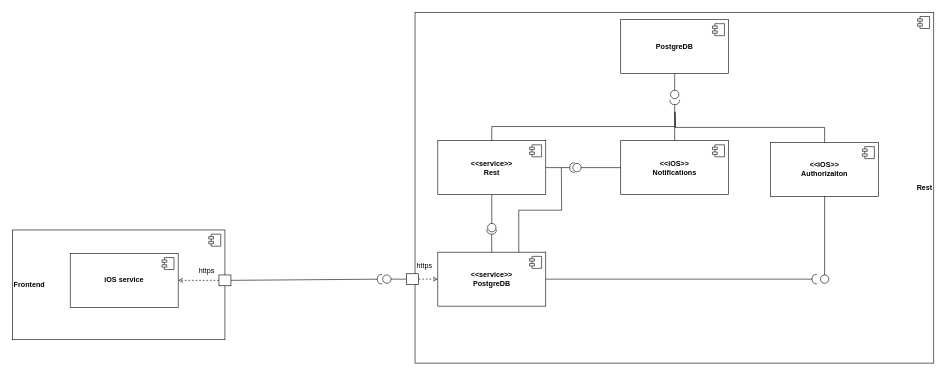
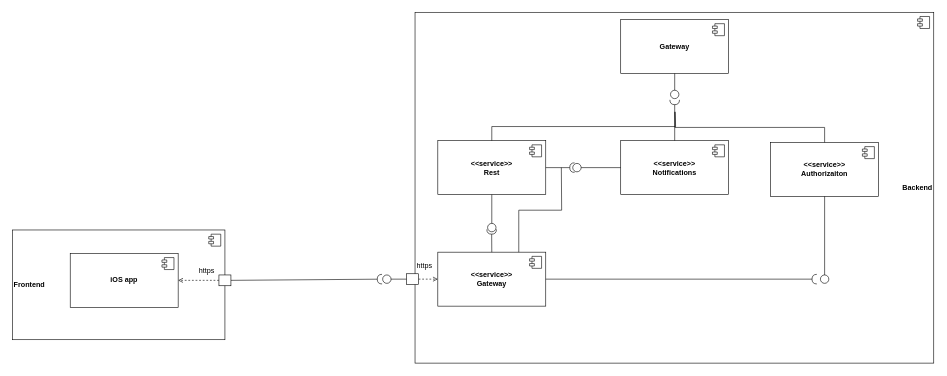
- <mxCell id="27" value="&lt;b&gt;PostgreDB&lt;/b&gt;" style="html=1;dropTarget=0;whiteSpace=wrap;" vertex="1" parent="1"><mxGeometry x="1034" y="32" width="180" height="90" as="geometry" /></mxCell>
+ <mxCell id="27" value="&lt;b&gt;Gateway&lt;/b&gt;" style="html=1;dropTarget=0;whiteSpace=wrap;" vertex="1" parent="1"><mxGeometry x="1034" y="32" width="180" height="90" as="geometry" /></mxCell>
- <mxCell id="19" value="&lt;b&gt;&amp;lt;&amp;lt;iOS&amp;gt;&amp;gt;&lt;/b&gt;&lt;div&gt;&lt;b&gt;Notifications&lt;/b&gt;&lt;/div&gt;" style="html=1;dropTarget=0;whiteSpace=wrap;" vertex="1" parent="1"><mxGeometry x="1034" y="234" width="180" height="90" as="geometry" /></mxCell>
+ <mxCell id="19" value="&lt;b&gt;&amp;lt;&amp;lt;service&amp;gt;&amp;gt;&lt;/b&gt;&lt;div&gt;&lt;b&gt;Notifications&lt;/b&gt;&lt;/div&gt;" style="html=1;dropTarget=0;whiteSpace=wrap;" vertex="1" parent="1"><mxGeometry x="1034" y="234" width="180" height="90" as="geometry" /></mxCell>
- <mxCell id="23" value="&lt;b&gt;&amp;lt;&amp;lt;iOS&amp;gt;&amp;gt;&lt;/b&gt;&lt;br&gt;&lt;div&gt;&lt;b&gt;Authorizaiton&lt;/b&gt;&lt;/div&gt;" style="html=1;dropTarget=0;whiteSpace=wrap;" vertex="1" parent="1"><mxGeometry x="1284" y="237" width="180" height="90" as="geometry" /></mxCell>
+ <mxCell id="23" value="&lt;b&gt;&amp;lt;&amp;lt;service&amp;gt;&amp;gt;&lt;/b&gt;&lt;br&gt;&lt;div&gt;&lt;b&gt;Authorizaiton&lt;/b&gt;&lt;/div&gt;" style="html=1;dropTarget=0;whiteSpace=wrap;" vertex="1" parent="1"><mxGeometry x="1284" y="237" width="180" height="90" as="geometry" /></mxCell>
- <mxCell id="2" value="&lt;div style=&quot;&quot;&gt;&lt;b style=&quot;text-align: center;&quot;&gt;Rest&lt;/b&gt;&lt;br&gt;&lt;/div&gt;" style="html=1;dropTarget=0;whiteSpace=wrap;align=right;" vertex="1" parent="1"><mxGeometry x="691" y="20" width="865" height="585" as="geometry" /></mxCell>
+ <mxCell id="2" value="&lt;div style=&quot;&quot;&gt;&lt;b style=&quot;text-align: center;&quot;&gt;Backend&lt;/b&gt;&lt;br&gt;&lt;/div&gt;" style="html=1;dropTarget=0;whiteSpace=wrap;align=right;" vertex="1" parent="1"><mxGeometry x="691" y="20" width="865" height="585" as="geometry" /></mxCell>
- <mxCell id="9" value="&lt;div&gt;&lt;b&gt;&amp;lt;&amp;lt;service&amp;gt;&amp;gt;&lt;/b&gt;&lt;b&gt;&lt;br&gt;&lt;/b&gt;&lt;/div&gt;&lt;b&gt;PostgreDB&lt;/b&gt;" style="html=1;dropTarget=0;whiteSpace=wrap;" vertex="1" parent="1"><mxGeometry x="729" y="420" width="180" height="90" as="geometry" /></mxCell>
+ <mxCell id="9" value="&lt;div&gt;&lt;b&gt;&amp;lt;&amp;lt;service&amp;gt;&amp;gt;&lt;/b&gt;&lt;b&gt;&lt;br&gt;&lt;/b&gt;&lt;/div&gt;&lt;b&gt;Gateway&lt;/b&gt;" style="html=1;dropTarget=0;whiteSpace=wrap;" vertex="1" parent="1"><mxGeometry x="729" y="420" width="180" height="90" as="geometry" /></mxCell>
- <mxCell id="6" value="&lt;b&gt;iOS service&lt;/b&gt;" style="html=1;dropTarget=0;whiteSpace=wrap;" vertex="1" parent="1"><mxGeometry x="116" y="422" width="180" height="90" as="geometry" /></mxCell>
+ <mxCell id="6" value="&lt;b&gt;iOS app&lt;/b&gt;" style="html=1;dropTarget=0;whiteSpace=wrap;" vertex="1" parent="1"><mxGeometry x="116" y="422" width="180" height="90" as="geometry" /></mxCell>
